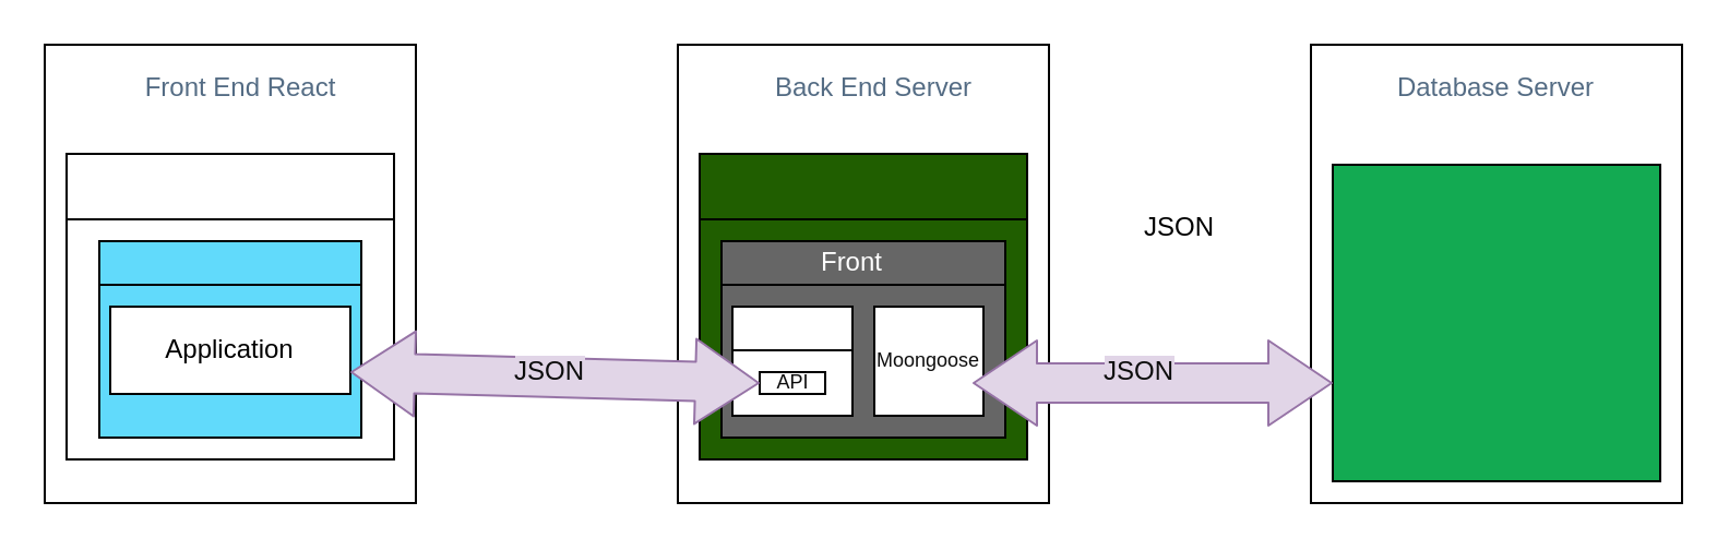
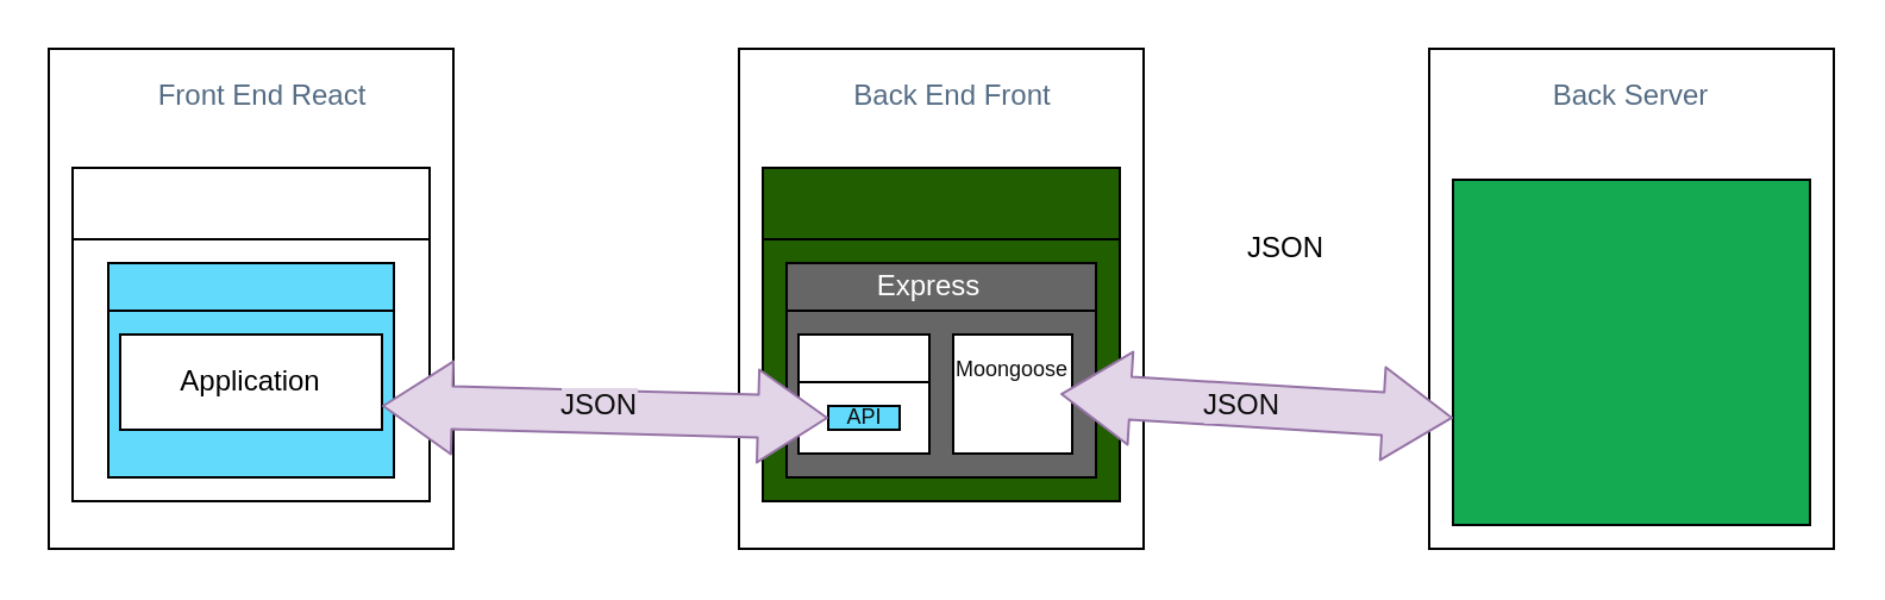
- <mxCell id="7" value="Back End Server" style="text;html=1;strokeColor=none;fillColor=none;align=center;verticalAlign=middle;whiteSpace=wrap;rounded=0;fontColor=#546c84;" vertex="1" parent="1"><mxGeometry x="350" y="30" width="100" height="20" as="geometry" /></mxCell>
+ <mxCell id="7" value="Back End Front" style="text;html=1;strokeColor=none;fillColor=none;align=center;verticalAlign=middle;whiteSpace=wrap;rounded=0;fontColor=#546c84;" vertex="1" parent="1"><mxGeometry x="350" y="30" width="100" height="20" as="geometry" /></mxCell>
- <mxCell id="10" value="Database Server" style="text;html=1;strokeColor=none;fillColor=none;align=center;verticalAlign=middle;whiteSpace=wrap;rounded=0;fontColor=#546c84;" vertex="1" parent="1"><mxGeometry x="635" y="30" width="100" height="20" as="geometry" /></mxCell>
+ <mxCell id="10" value="Back Server" style="text;html=1;strokeColor=none;fillColor=none;align=center;verticalAlign=middle;whiteSpace=wrap;rounded=0;fontColor=#546c84;" vertex="1" parent="1"><mxGeometry x="635" y="30" width="100" height="20" as="geometry" /></mxCell>
- <mxCell id="26" value="Front" style="text;html=1;align=center;verticalAlign=middle;whiteSpace=wrap;rounded=0;fontColor=#FFFFFF;" vertex="1" parent="1"><mxGeometry x="370" y="110" width="40" height="20" as="geometry" /></mxCell>
+ <mxCell id="26" value="Express" style="text;html=1;align=center;verticalAlign=middle;whiteSpace=wrap;rounded=0;fontColor=#FFFFFF;" vertex="1" parent="1"><mxGeometry x="370" y="110" width="40" height="20" as="geometry" /></mxCell>
- <mxCell id="30" value="Moongoose" style="text;html=1;strokeColor=none;fillColor=none;align=center;verticalAlign=middle;whiteSpace=wrap;rounded=0;fontSize=9;fontColor=#0D0D0D;" vertex="1" parent="1"><mxGeometry x="405" y="155" width="40" height="20" as="geometry" /></mxCell>
+ <mxCell id="30" value="Moongoose" style="text;html=1;strokeColor=none;fillColor=none;align=center;verticalAlign=middle;whiteSpace=wrap;rounded=0;fontSize=9;fontColor=#0D0D0D;" vertex="1" parent="1"><mxGeometry x="405" y="145" width="40" height="20" as="geometry" /></mxCell>
- <mxCell id="31" value="API" style="rounded=0;whiteSpace=wrap;html=1;fontSize=9;fontColor=#0D0D0D;fillColor=#FFFFFF;" vertex="1" parent="1"><mxGeometry x="347.5" y="170" width="30" height="10" as="geometry" /></mxCell>
+ <mxCell id="31" value="API" style="rounded=0;whiteSpace=wrap;html=1;fontSize=9;fontColor=#0D0D0D;fillColor=#61dafb;" vertex="1" parent="1"><mxGeometry x="347.5" y="170" width="30" height="10" as="geometry" /></mxCell>
